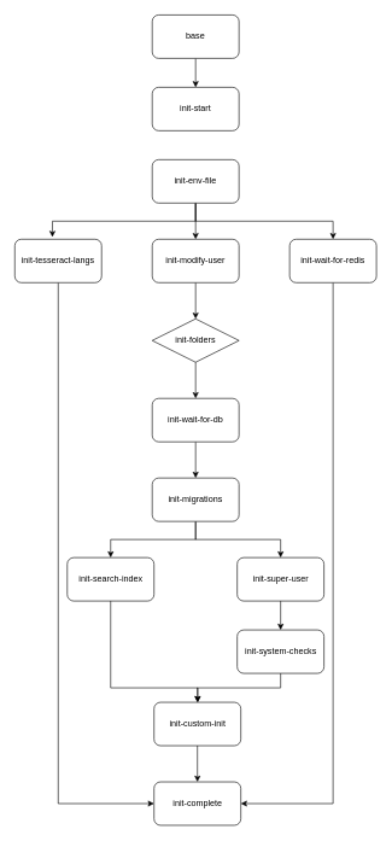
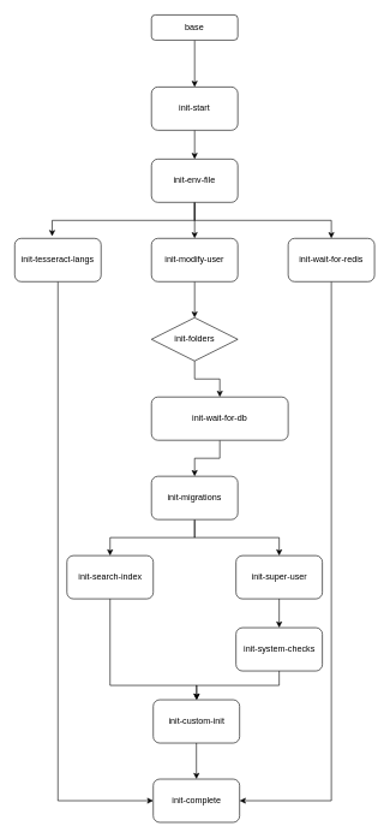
- <mxCell id="3" value="base" style="rounded=1;whiteSpace=wrap;html=1;" vertex="1" parent="1"><mxGeometry x="210" y="20" width="120" height="60" as="geometry" /></mxCell>
+ <mxCell id="3" value="base" style="rounded=1;whiteSpace=wrap;html=1;" vertex="1" parent="1"><mxGeometry x="210" y="20" width="120" height="35" as="geometry" /></mxCell>
+ <mxCell id="4" style="edgeStyle=orthogonalEdgeStyle;rounded=0;orthogonalLoop=1;jettySize=auto;html=1;exitX=0.5;exitY=1;exitDx=0;exitDy=0;" edge="1" parent="1" source="5" target="9"><mxGeometry relative="1" as="geometry" /></mxCell>
- <mxCell id="28" value="init-wait-for-db" style="rounded=1;whiteSpace=wrap;html=1;" vertex="1" parent="1"><mxGeometry x="210" y="550" width="120" height="60" as="geometry" /></mxCell>
+ <mxCell id="28" value="init-wait-for-db" style="rounded=1;whiteSpace=wrap;html=1;" vertex="1" parent="1"><mxGeometry x="210" y="550" width="190" height="60" as="geometry" /></mxCell>
